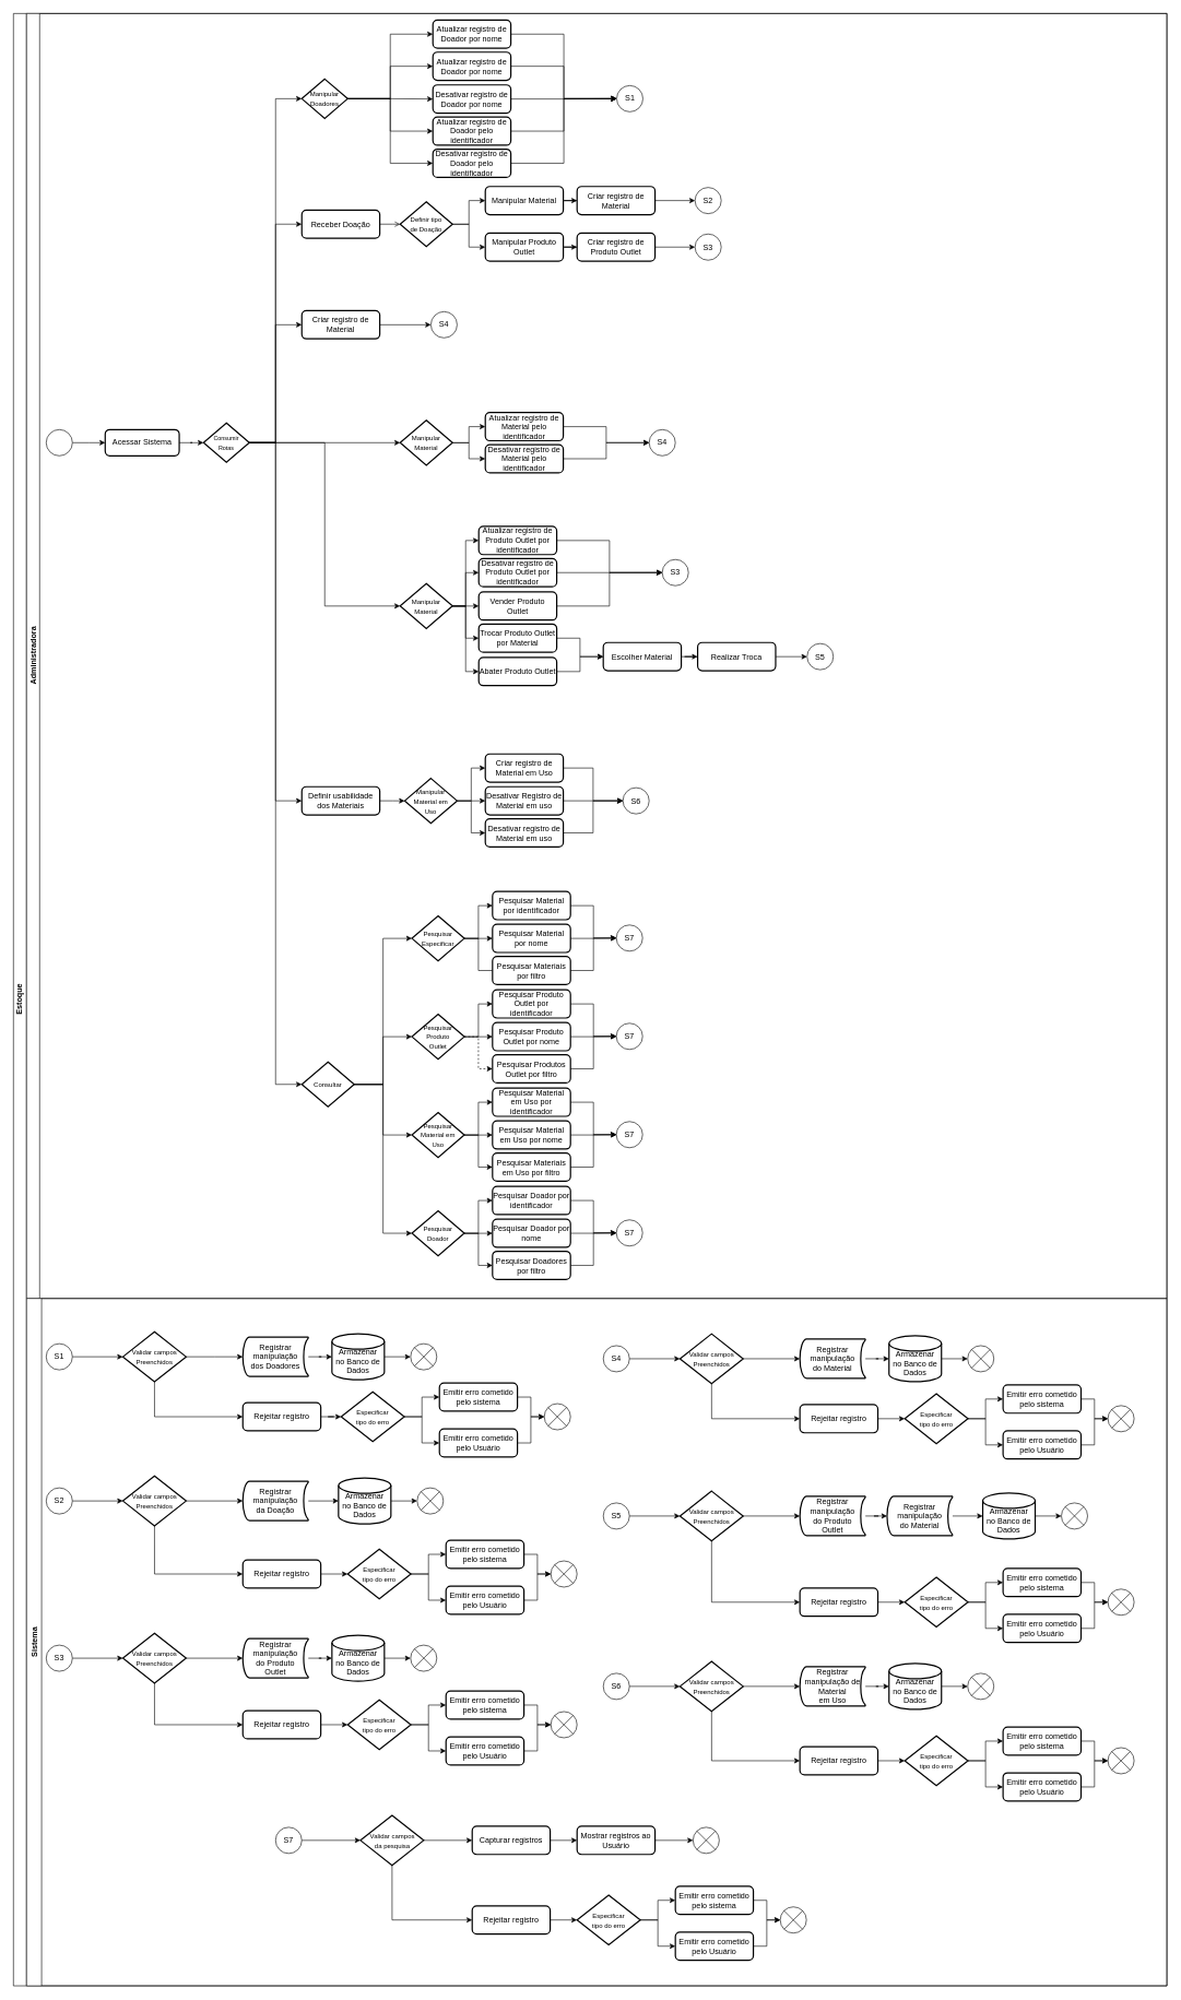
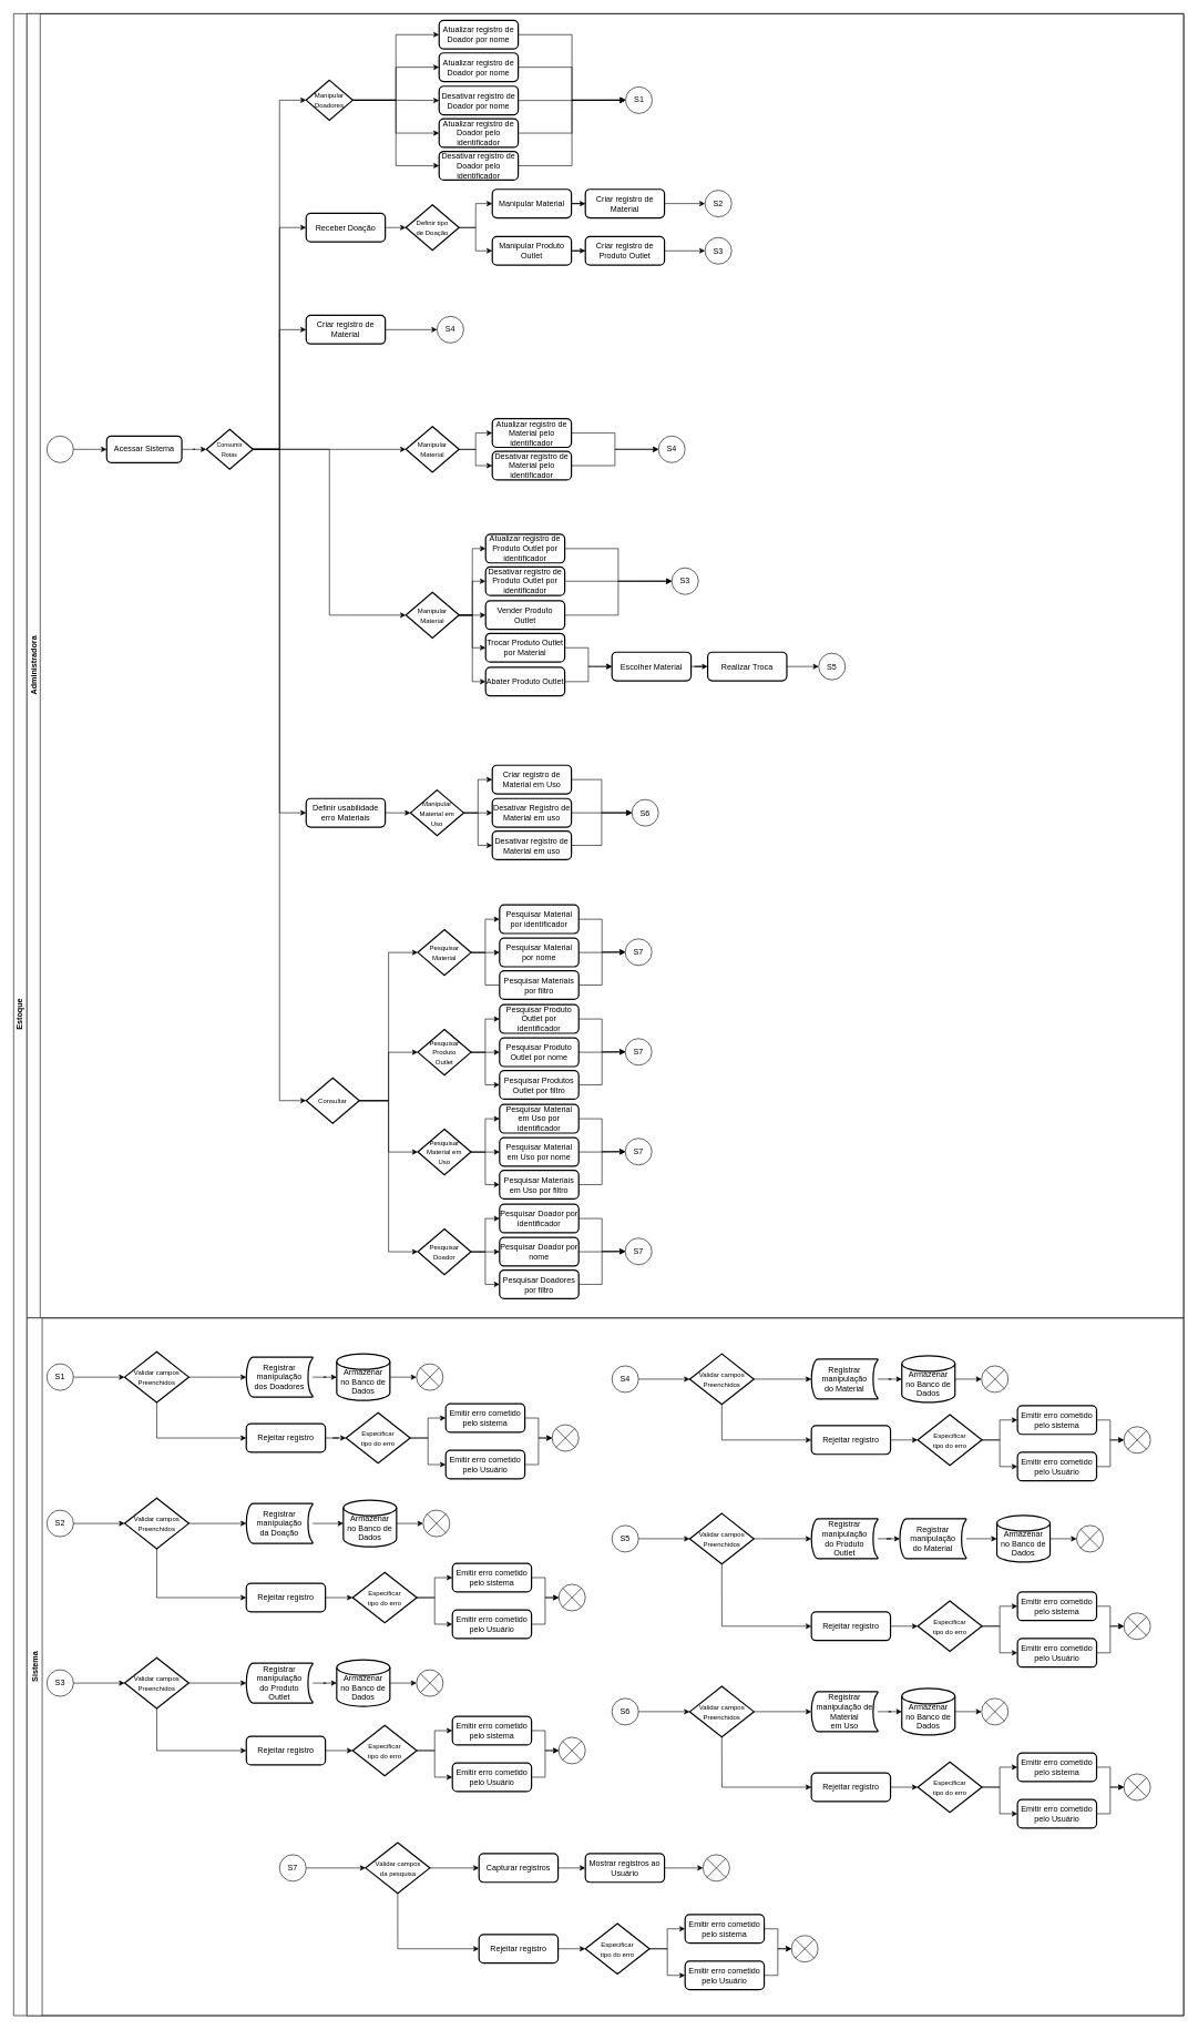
- <mxCell id="29" style="edgeStyle=orthogonalEdgeStyle;rounded=0;orthogonalLoop=1;jettySize=auto;html=1;endArrow=open;" parent="3" source="30" target="33" edge="1"><mxGeometry relative="1" as="geometry" /></mxCell>
+ <mxCell id="29" style="edgeStyle=orthogonalEdgeStyle;rounded=0;orthogonalLoop=1;jettySize=auto;html=1;" parent="3" source="30" target="33" edge="1"><mxGeometry relative="1" as="geometry" /></mxCell>
- <mxCell id="74" value="Definir usabilidade dos Materiais" style="rounded=1;whiteSpace=wrap;html=1;absoluteArcSize=1;arcSize=14;strokeWidth=2;" parent="3" vertex="1"><mxGeometry x="420" y="1180" width="119" height="43" as="geometry" /></mxCell>
+ <mxCell id="74" value="Definir usabilidade erro Materiais" style="rounded=1;whiteSpace=wrap;html=1;absoluteArcSize=1;arcSize=14;strokeWidth=2;" parent="3" vertex="1"><mxGeometry x="420" y="1180" width="119" height="43" as="geometry" /></mxCell>
- <mxCell id="105" value="&lt;font size=&quot;1&quot;&gt;Pesquisar Especificar&lt;/font&gt;" style="strokeWidth=2;html=1;shape=mxgraph.flowchart.decision;whiteSpace=wrap;" parent="101" vertex="1"><mxGeometry y="37.25" width="80" height="68.5" as="geometry" /></mxCell>
+ <mxCell id="105" value="&lt;font size=&quot;1&quot;&gt;Pesquisar Material&lt;/font&gt;" style="strokeWidth=2;html=1;shape=mxgraph.flowchart.decision;whiteSpace=wrap;" parent="101" vertex="1"><mxGeometry y="37.25" width="80" height="68.5" as="geometry" /></mxCell>
- <mxCell id="96" style="edgeStyle=orthogonalEdgeStyle;rounded=0;orthogonalLoop=1;jettySize=auto;html=1;dashed=1;" parent="93" source="97" target="99" edge="1"><mxGeometry relative="1" as="geometry" /></mxCell>
+ <mxCell id="96" style="edgeStyle=orthogonalEdgeStyle;rounded=0;orthogonalLoop=1;jettySize=auto;html=1;" parent="93" source="97" target="99" edge="1"><mxGeometry relative="1" as="geometry" /></mxCell>
